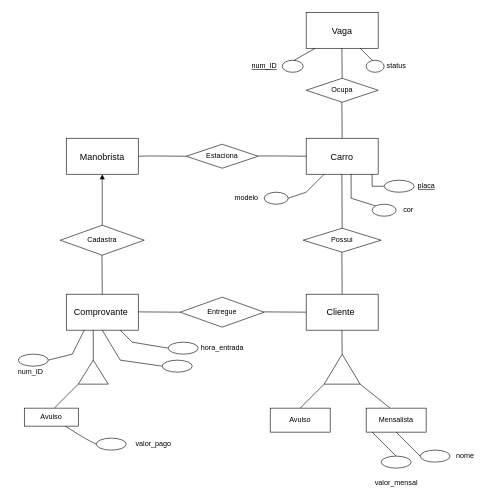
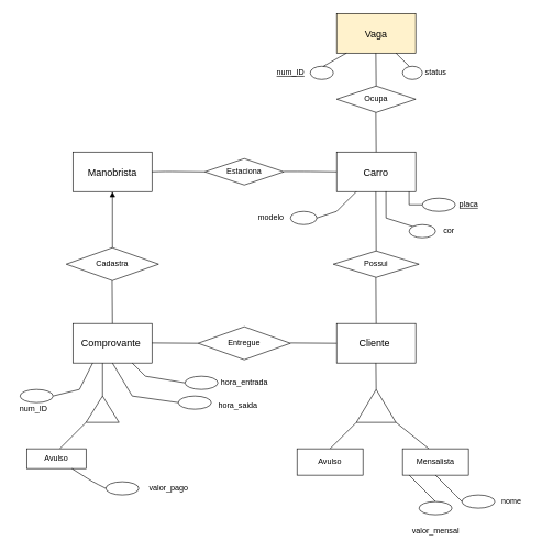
- <mxCell id="19" value="&lt;font style=&quot;font-size: 15px&quot;&gt;Vaga&lt;/font&gt;" style="rounded=0;whiteSpace=wrap;html=1;" vertex="1" parent="1"><mxGeometry x="510" y="20" width="120" height="60" as="geometry" /></mxCell>
+ <mxCell id="19" value="&lt;font style=&quot;font-size: 15px&quot;&gt;Vaga&lt;/font&gt;" style="rounded=0;whiteSpace=wrap;html=1;fillColor=#fff2cc;" vertex="1" parent="1"><mxGeometry x="510" y="20" width="120" height="60" as="geometry" /></mxCell>
+ <mxCell id="55" value="hora_saida" style="text;html=1;align=center;verticalAlign=middle;resizable=0;points=[];autosize=1;strokeColor=none;fillColor=none;" vertex="1" parent="1"><mxGeometry x="325" y="605" width="70" height="20" as="geometry" /></mxCell>
